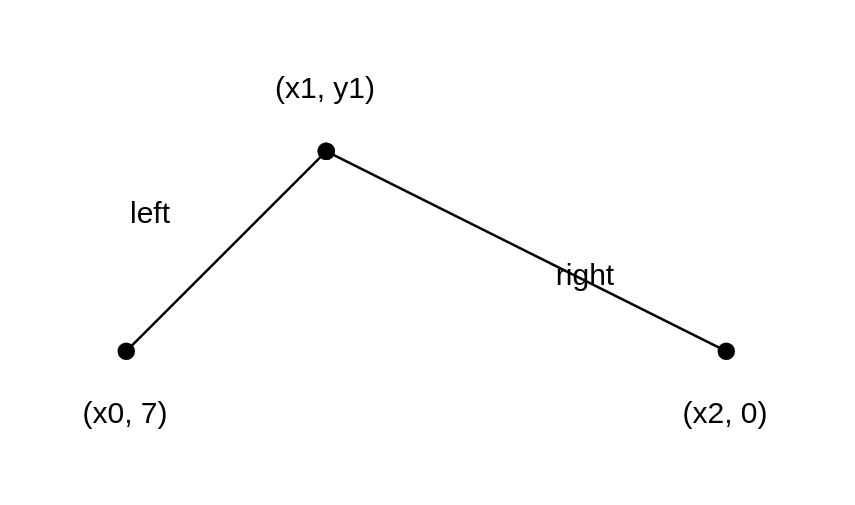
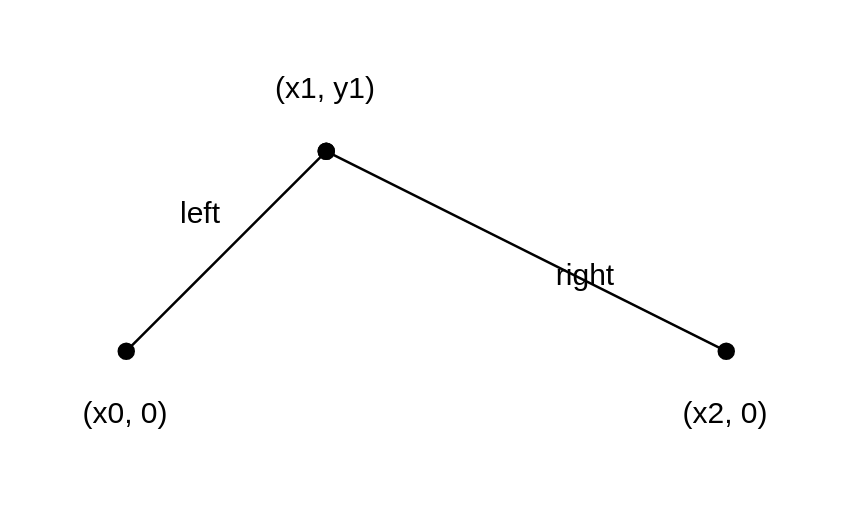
- <mxCell id="7" value="left" style="text;html=1;align=center;verticalAlign=middle;whiteSpace=wrap;rounded=0;" vertex="1" parent="1"><mxGeometry x="30" y="70" width="60" height="30" as="geometry" /></mxCell>
+ <mxCell id="7" value="left" style="text;html=1;align=center;verticalAlign=middle;whiteSpace=wrap;rounded=0;" vertex="1" parent="1"><mxGeometry x="50" y="70" width="60" height="30" as="geometry" /></mxCell>
- <mxCell id="6" value="(x0, 7)" style="text;html=1;align=center;verticalAlign=middle;whiteSpace=wrap;rounded=0;" vertex="1" parent="1"><mxGeometry x="20" y="150" width="60" height="30" as="geometry" /></mxCell>
+ <mxCell id="6" value="(x0, 0)" style="text;html=1;align=center;verticalAlign=middle;whiteSpace=wrap;rounded=0;" vertex="1" parent="1"><mxGeometry x="20" y="150" width="60" height="30" as="geometry" /></mxCell>
